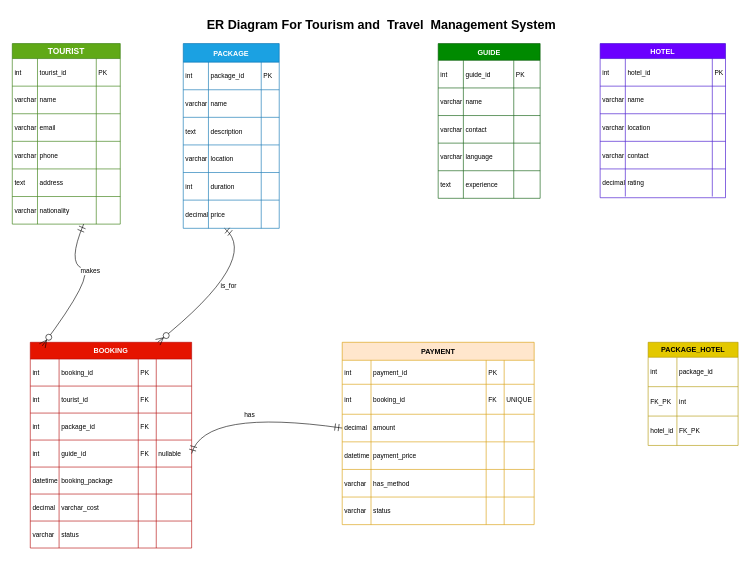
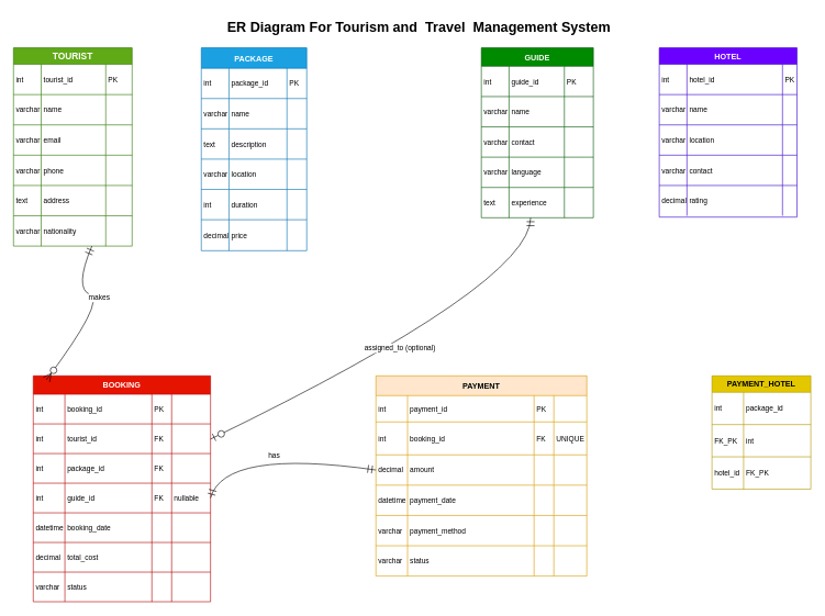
- <mxCell id="172" value="is_for" style="curved=1;startArrow=ERmandOne;startSize=10;;endArrow=ERzeroToMany;endSize=10;;exitX=0.43;exitY=1;entryX=0.79;entryY=0;rounded=0;" parent="1" source="27" target="94" edge="1"><mxGeometry relative="1" as="geometry"><Array as="points"><mxPoint x="436" y="431" /></Array></mxGeometry></mxCell>
+ <mxCell id="173" value="assigned_to (optional)" style="curved=1;startArrow=ERmandOne;startSize=10;;endArrow=ERzeroToOne;endSize=10;;exitX=0.44;exitY=1;entryX=1;entryY=0.28;rounded=0;" parent="1" source="52" target="94" edge="1"><mxGeometry relative="1" as="geometry"><Array as="points"><mxPoint x="804" y="431" /></Array></mxGeometry></mxCell>
- <mxCell id="161" value="PACKAGE_HOTEL" style="shape=table;startSize=25;container=1;collapsible=0;childLayout=tableLayout;fixedRows=1;rowLines=1;fontStyle=1;align=center;resizeLast=1;fillColor=#e3c800;fontColor=#000000;strokeColor=#B09500;" parent="1" vertex="1"><mxGeometry x="1080" y="570" width="150" height="172" as="geometry" /></mxCell>
+ <mxCell id="161" value="PAYMENT_HOTEL" style="shape=table;startSize=25;container=1;collapsible=0;childLayout=tableLayout;fixedRows=1;rowLines=1;fontStyle=1;align=center;resizeLast=1;fillColor=#e3c800;fontColor=#000000;strokeColor=#B09500;" parent="1" vertex="1"><mxGeometry x="1080" y="570" width="150" height="172" as="geometry" /></mxCell>
- <mxCell id="148" value="payment_price" style="shape=partialRectangle;connectable=0;fillColor=none;top=0;left=0;bottom=0;right=0;align=left;spacingLeft=2;overflow=hidden;fontSize=11;" parent="146" vertex="1"><mxGeometry x="48" width="192" height="46" as="geometry"><mxRectangle width="192" height="46" as="alternateBounds" /></mxGeometry></mxCell>
+ <mxCell id="148" value="payment_date" style="shape=partialRectangle;connectable=0;fillColor=none;top=0;left=0;bottom=0;right=0;align=left;spacingLeft=2;overflow=hidden;fontSize=11;" parent="146" vertex="1"><mxGeometry x="48" width="192" height="46" as="geometry"><mxRectangle width="192" height="46" as="alternateBounds" /></mxGeometry></mxCell>
- <mxCell id="117" value="booking_package" style="shape=partialRectangle;connectable=0;fillColor=none;top=0;left=0;bottom=0;right=0;align=left;spacingLeft=2;overflow=hidden;fontSize=11;" parent="115" vertex="1"><mxGeometry x="48" width="132" height="45" as="geometry"><mxRectangle width="132" height="45" as="alternateBounds" /></mxGeometry></mxCell>
+ <mxCell id="117" value="booking_date" style="shape=partialRectangle;connectable=0;fillColor=none;top=0;left=0;bottom=0;right=0;align=left;spacingLeft=2;overflow=hidden;fontSize=11;" parent="115" vertex="1"><mxGeometry x="48" width="132" height="45" as="geometry"><mxRectangle width="132" height="45" as="alternateBounds" /></mxGeometry></mxCell>
- <mxCell id="153" value="has_method" style="shape=partialRectangle;connectable=0;fillColor=none;top=0;left=0;bottom=0;right=0;align=left;spacingLeft=2;overflow=hidden;fontSize=11;" parent="151" vertex="1"><mxGeometry x="48" width="192" height="46" as="geometry"><mxRectangle width="192" height="46" as="alternateBounds" /></mxGeometry></mxCell>
+ <mxCell id="153" value="payment_method" style="shape=partialRectangle;connectable=0;fillColor=none;top=0;left=0;bottom=0;right=0;align=left;spacingLeft=2;overflow=hidden;fontSize=11;" parent="151" vertex="1"><mxGeometry x="48" width="192" height="46" as="geometry"><mxRectangle width="192" height="46" as="alternateBounds" /></mxGeometry></mxCell>
- <mxCell id="122" value="varchar_cost" style="shape=partialRectangle;connectable=0;fillColor=none;top=0;left=0;bottom=0;right=0;align=left;spacingLeft=2;overflow=hidden;fontSize=11;" parent="120" vertex="1"><mxGeometry x="48" width="132" height="45" as="geometry"><mxRectangle width="132" height="45" as="alternateBounds" /></mxGeometry></mxCell>
+ <mxCell id="122" value="total_cost" style="shape=partialRectangle;connectable=0;fillColor=none;top=0;left=0;bottom=0;right=0;align=left;spacingLeft=2;overflow=hidden;fontSize=11;" parent="120" vertex="1"><mxGeometry x="48" width="132" height="45" as="geometry"><mxRectangle width="132" height="45" as="alternateBounds" /></mxGeometry></mxCell>
